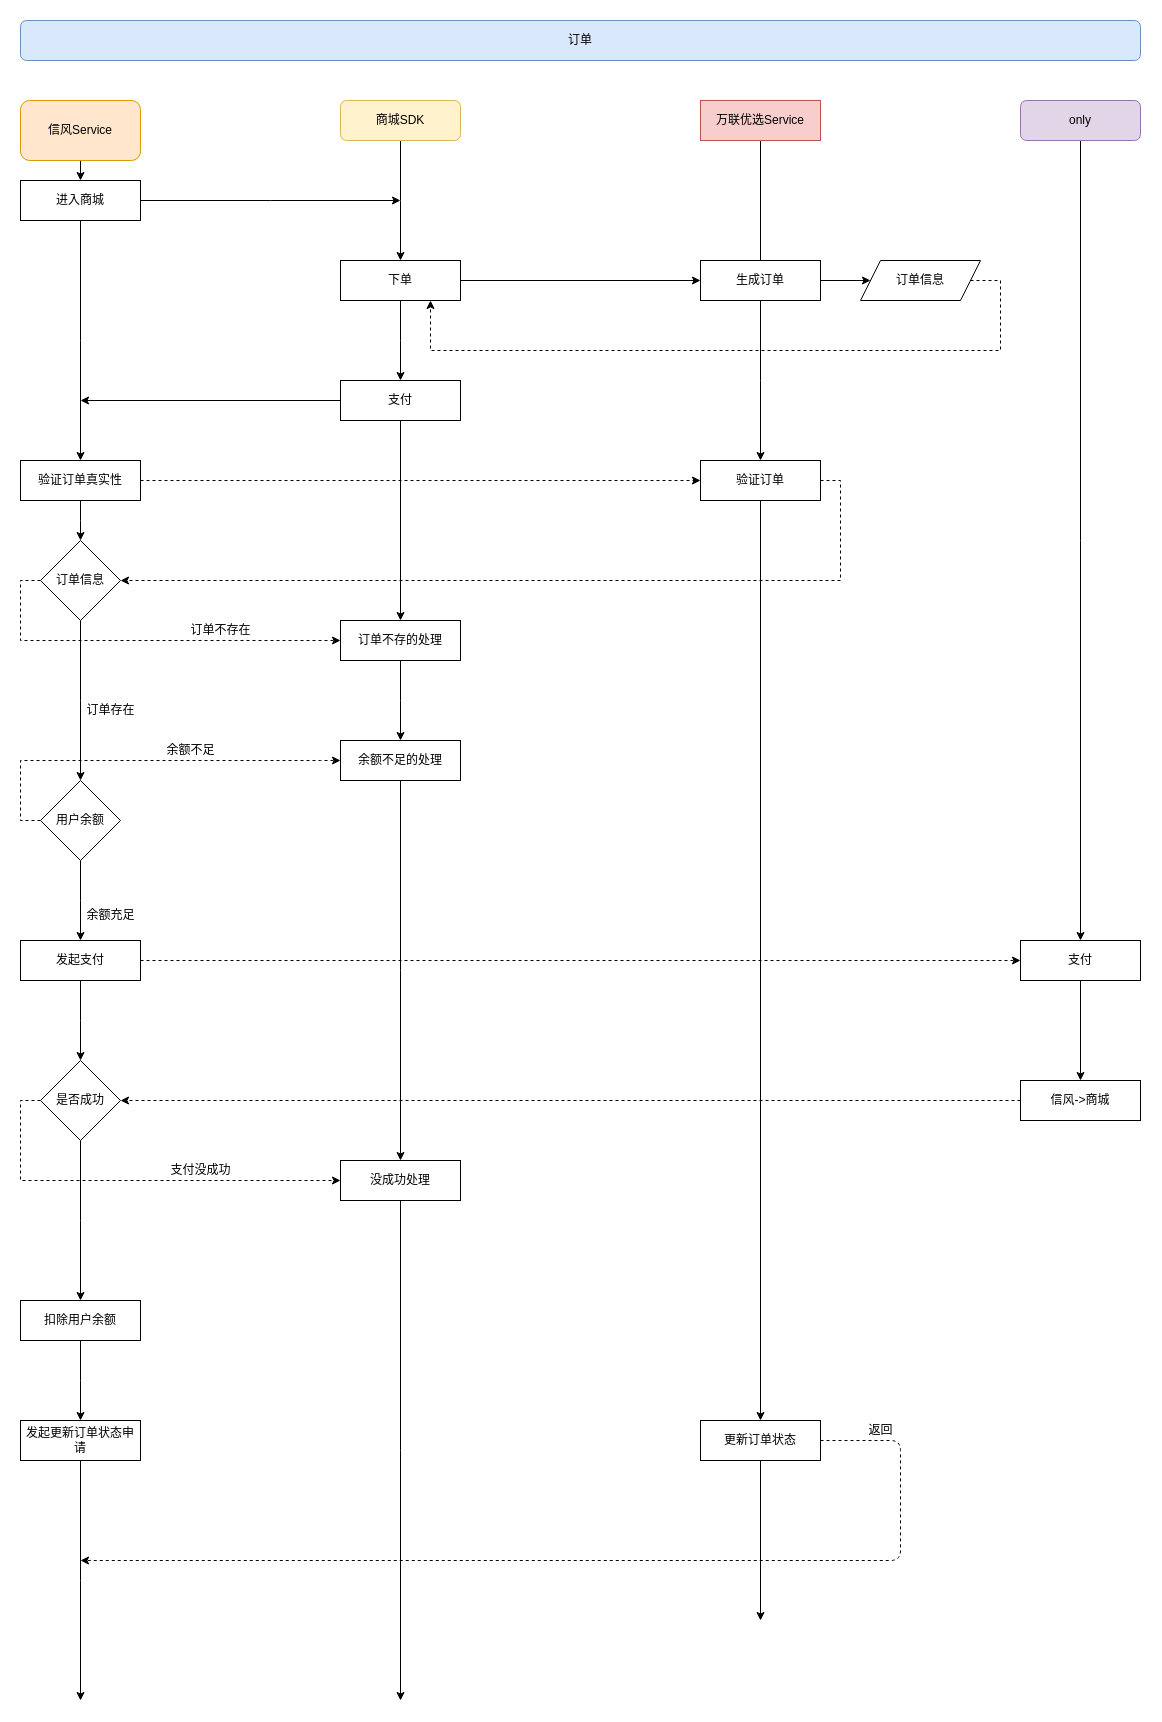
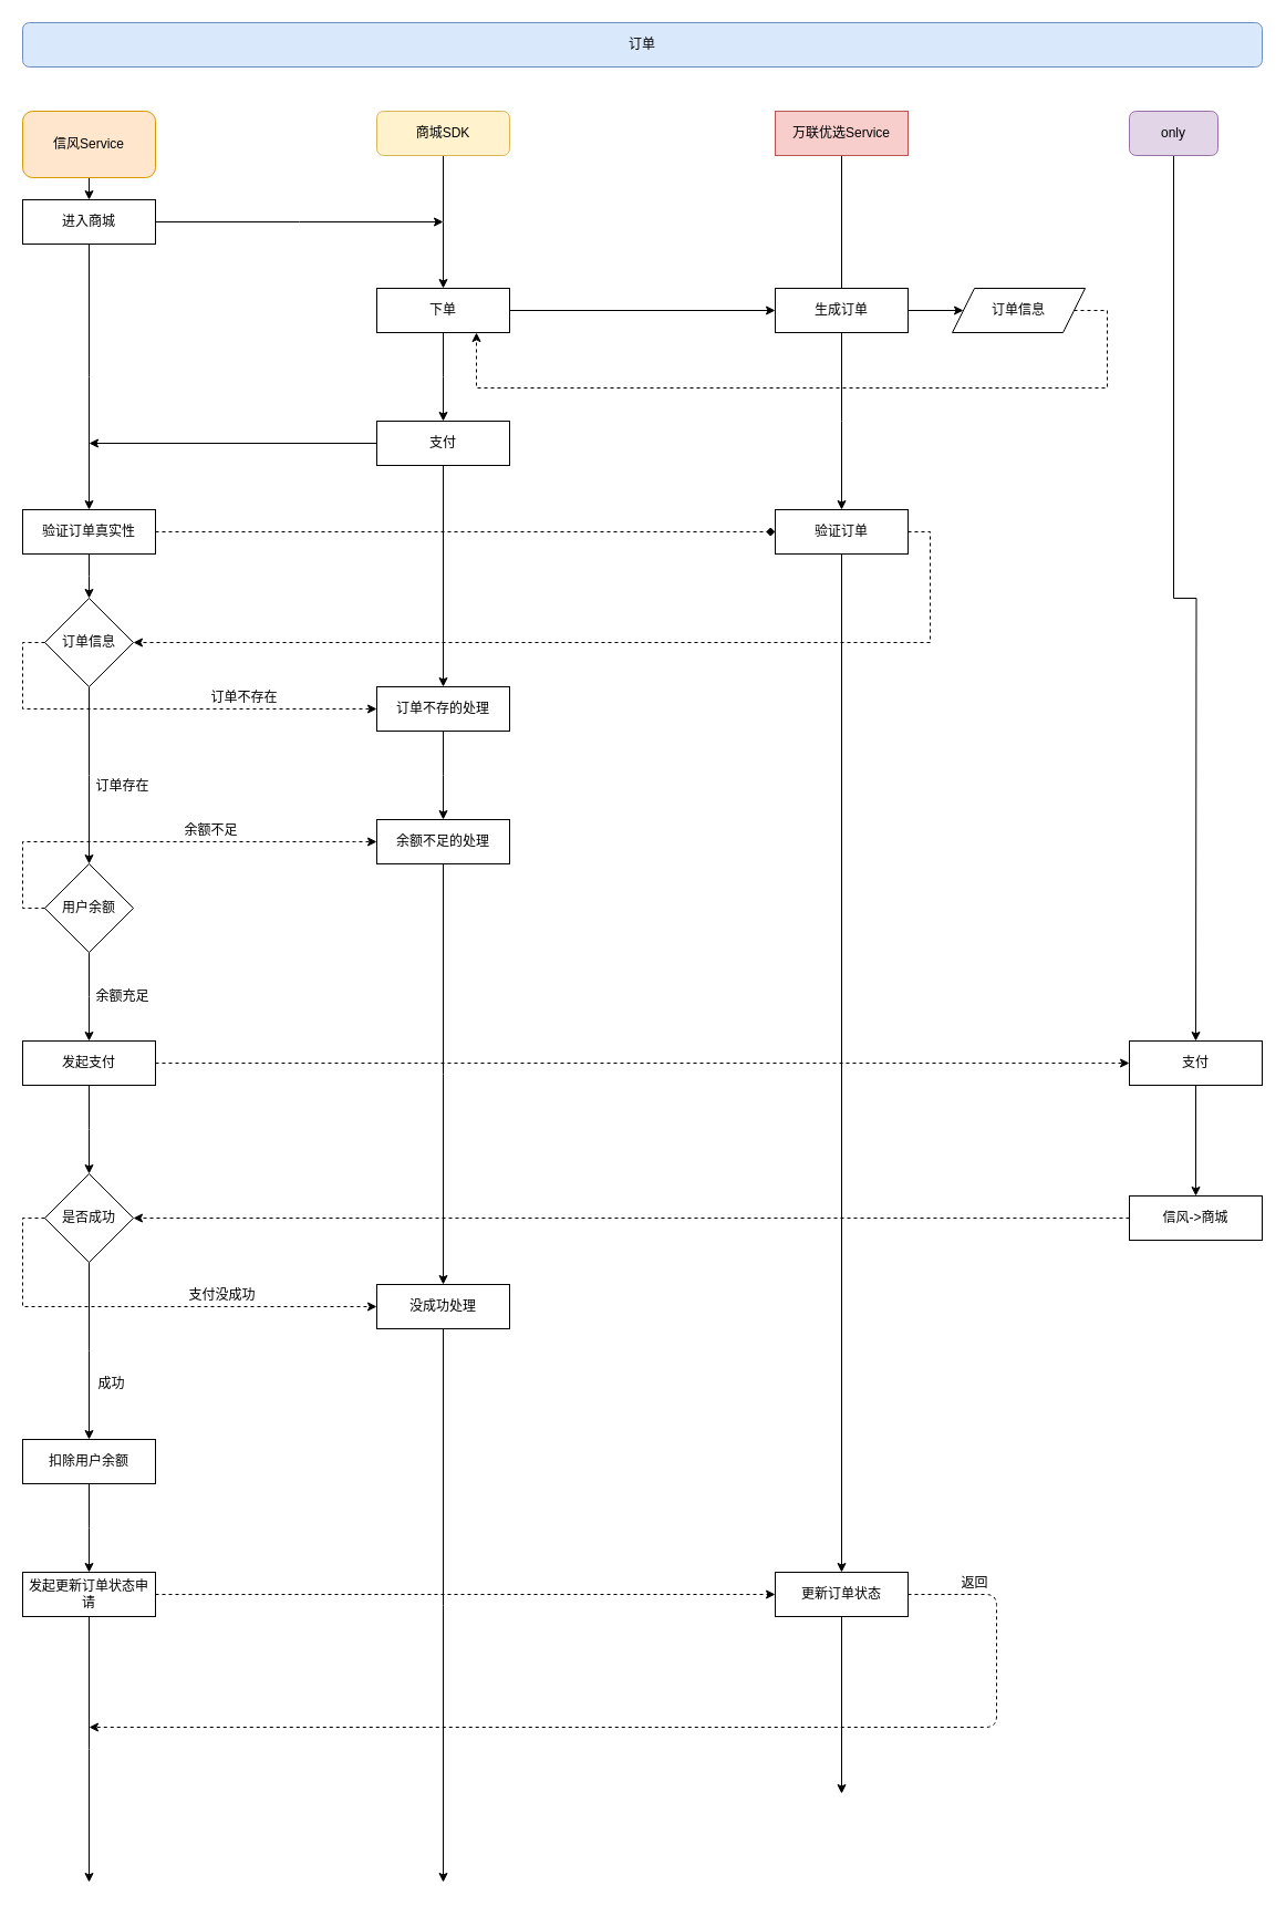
- <mxCell id="10" value="only" style="rounded=1;whiteSpace=wrap;html=1;fillColor=#e1d5e7;strokeColor=#9673a6;" parent="1" vertex="1"><mxGeometry x="1020" y="100" width="120" height="40" as="geometry" /></mxCell>
+ <mxCell id="10" value="only" style="rounded=1;whiteSpace=wrap;html=1;fillColor=#e1d5e7;strokeColor=#9673a6;" parent="1" vertex="1"><mxGeometry x="1020" y="100" width="80" height="40" as="geometry" /></mxCell>
- <mxCell id="27" style="edgeStyle=orthogonalEdgeStyle;rounded=0;orthogonalLoop=1;jettySize=auto;html=1;exitX=1;exitY=0.5;exitDx=0;exitDy=0;strokeColor=#000000;entryX=0;entryY=0.5;entryDx=0;entryDy=0;entryPerimeter=0;dashed=1;" edge="1" parent="1" source="29" target="32"><mxGeometry relative="1" as="geometry"><mxPoint x="690" y="480" as="targetPoint" /></mxGeometry></mxCell>
+ <mxCell id="27" style="edgeStyle=orthogonalEdgeStyle;rounded=0;orthogonalLoop=1;jettySize=auto;html=1;exitX=1;exitY=0.5;exitDx=0;exitDy=0;strokeColor=#000000;entryX=0;entryY=0.5;entryDx=0;entryDy=0;entryPerimeter=0;dashed=1;endArrow=diamond;" edge="1" parent="1" source="29" target="32"><mxGeometry relative="1" as="geometry"><mxPoint x="690" y="480" as="targetPoint" /></mxGeometry></mxCell>
- <mxCell id="46" value="余额充足" style="text;html=1;align=center;verticalAlign=middle;resizable=0;points=[];autosize=1;" vertex="1" parent="1"><mxGeometry x="80" y="905" width="60" height="20" as="geometry" /></mxCell>
+ <mxCell id="46" value="余额充足" style="text;html=1;align=center;verticalAlign=middle;resizable=0;points=[];autosize=1;" vertex="1" parent="1"><mxGeometry x="80" y="890" width="60" height="20" as="geometry" /></mxCell>
+ <mxCell id="60" value="成功" style="text;html=1;align=center;verticalAlign=middle;resizable=0;points=[];autosize=1;" vertex="1" parent="1"><mxGeometry x="80" y="1240" width="40" height="20" as="geometry" /></mxCell>
+ <mxCell id="63" style="edgeStyle=orthogonalEdgeStyle;rounded=0;orthogonalLoop=1;jettySize=auto;html=1;exitX=1;exitY=0.5;exitDx=0;exitDy=0;strokeColor=#000000;dashed=1;" edge="1" parent="1" source="65" target="67"><mxGeometry relative="1" as="geometry" /></mxCell>
